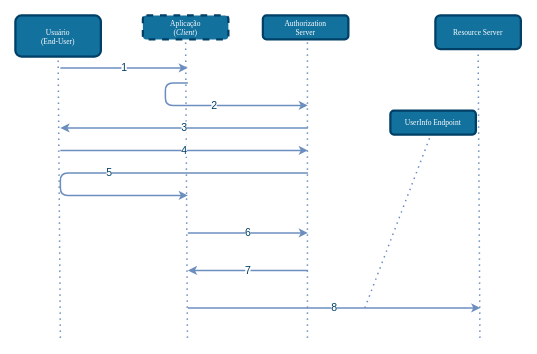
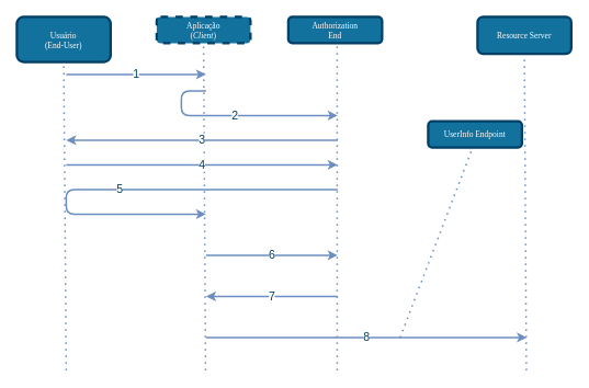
- <mxCell id="17" value="Authorization&lt;br&gt;Server" style="rounded=1;whiteSpace=wrap;html=1;comic=0;shadow=0;backgroundOutline=0;snapToPoint=0;fixDash=0;strokeWidth=3;fontFamily=Verdana;fontStyle=0;labelBackgroundColor=none;labelBorderColor=none;fontSize=10;fillColor=#13719E;strokeColor=#003F66;fontColor=#ffffff;" vertex="1" parent="1"><mxGeometry x="350" y="20" width="114" height="32" as="geometry" /></mxCell>
+ <mxCell id="17" value="Authorization&lt;br&gt;End" style="rounded=1;whiteSpace=wrap;html=1;comic=0;shadow=0;backgroundOutline=0;snapToPoint=0;fixDash=0;strokeWidth=3;fontFamily=Verdana;fontStyle=0;labelBackgroundColor=none;labelBorderColor=none;fontSize=10;fillColor=#13719E;strokeColor=#003F66;fontColor=#ffffff;" vertex="1" parent="1"><mxGeometry x="350" y="20" width="114" height="32" as="geometry" /></mxCell>
